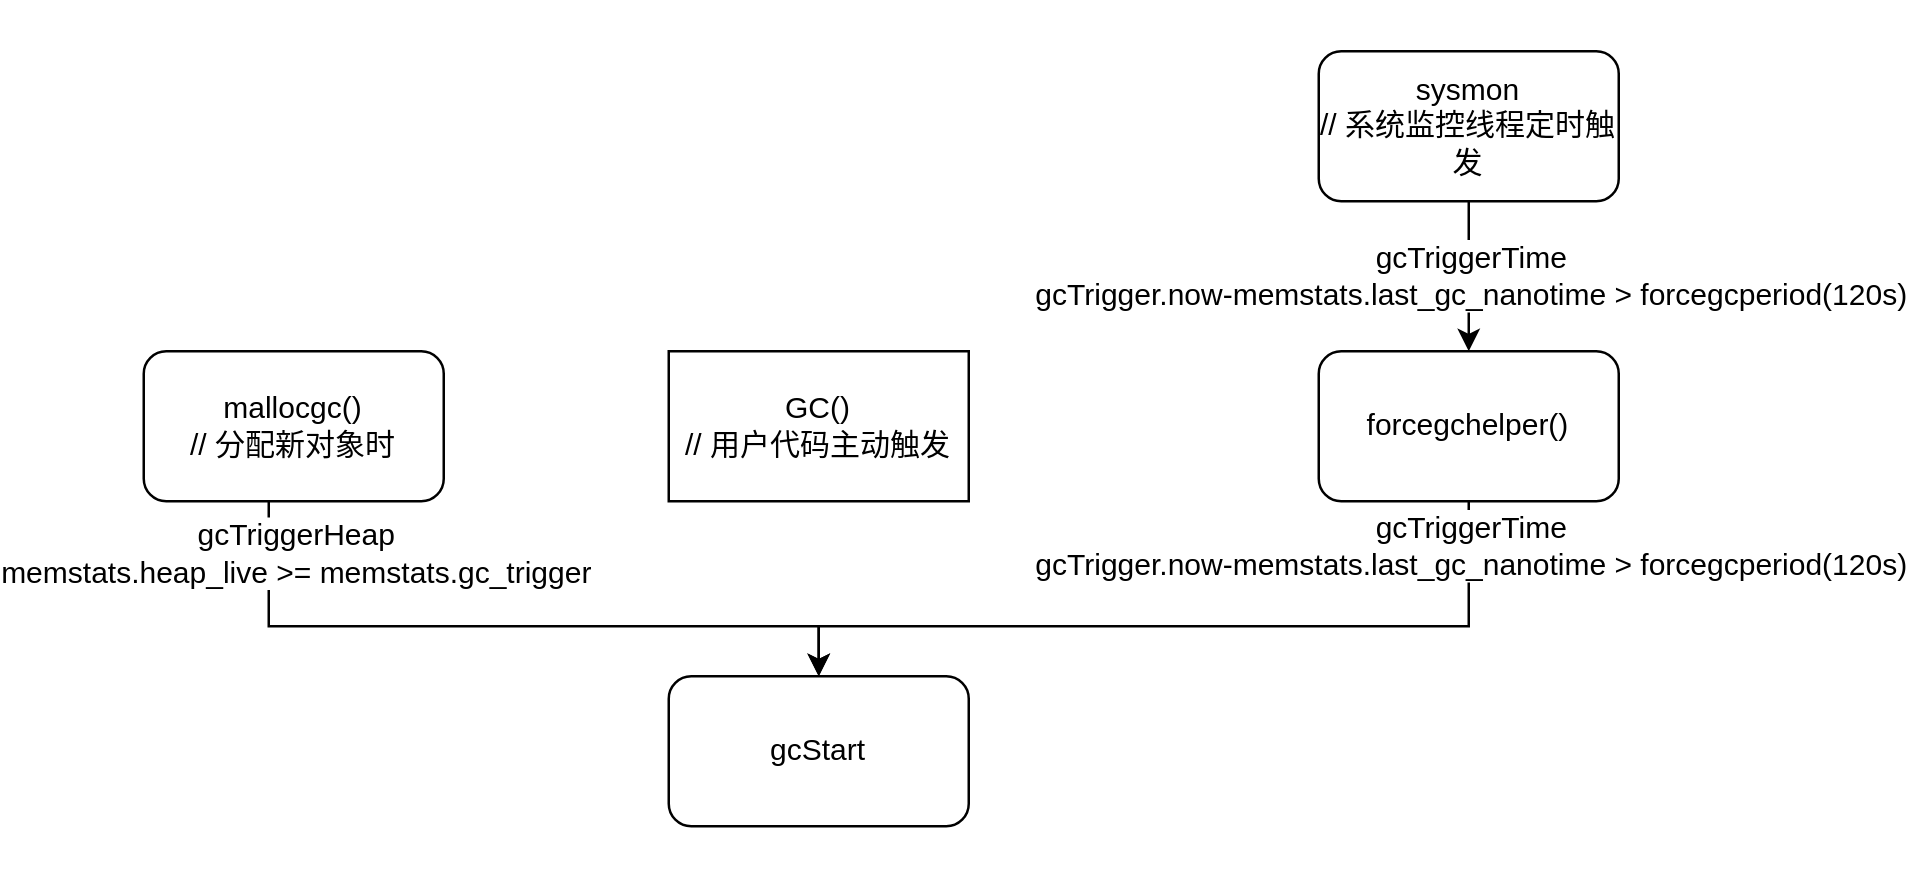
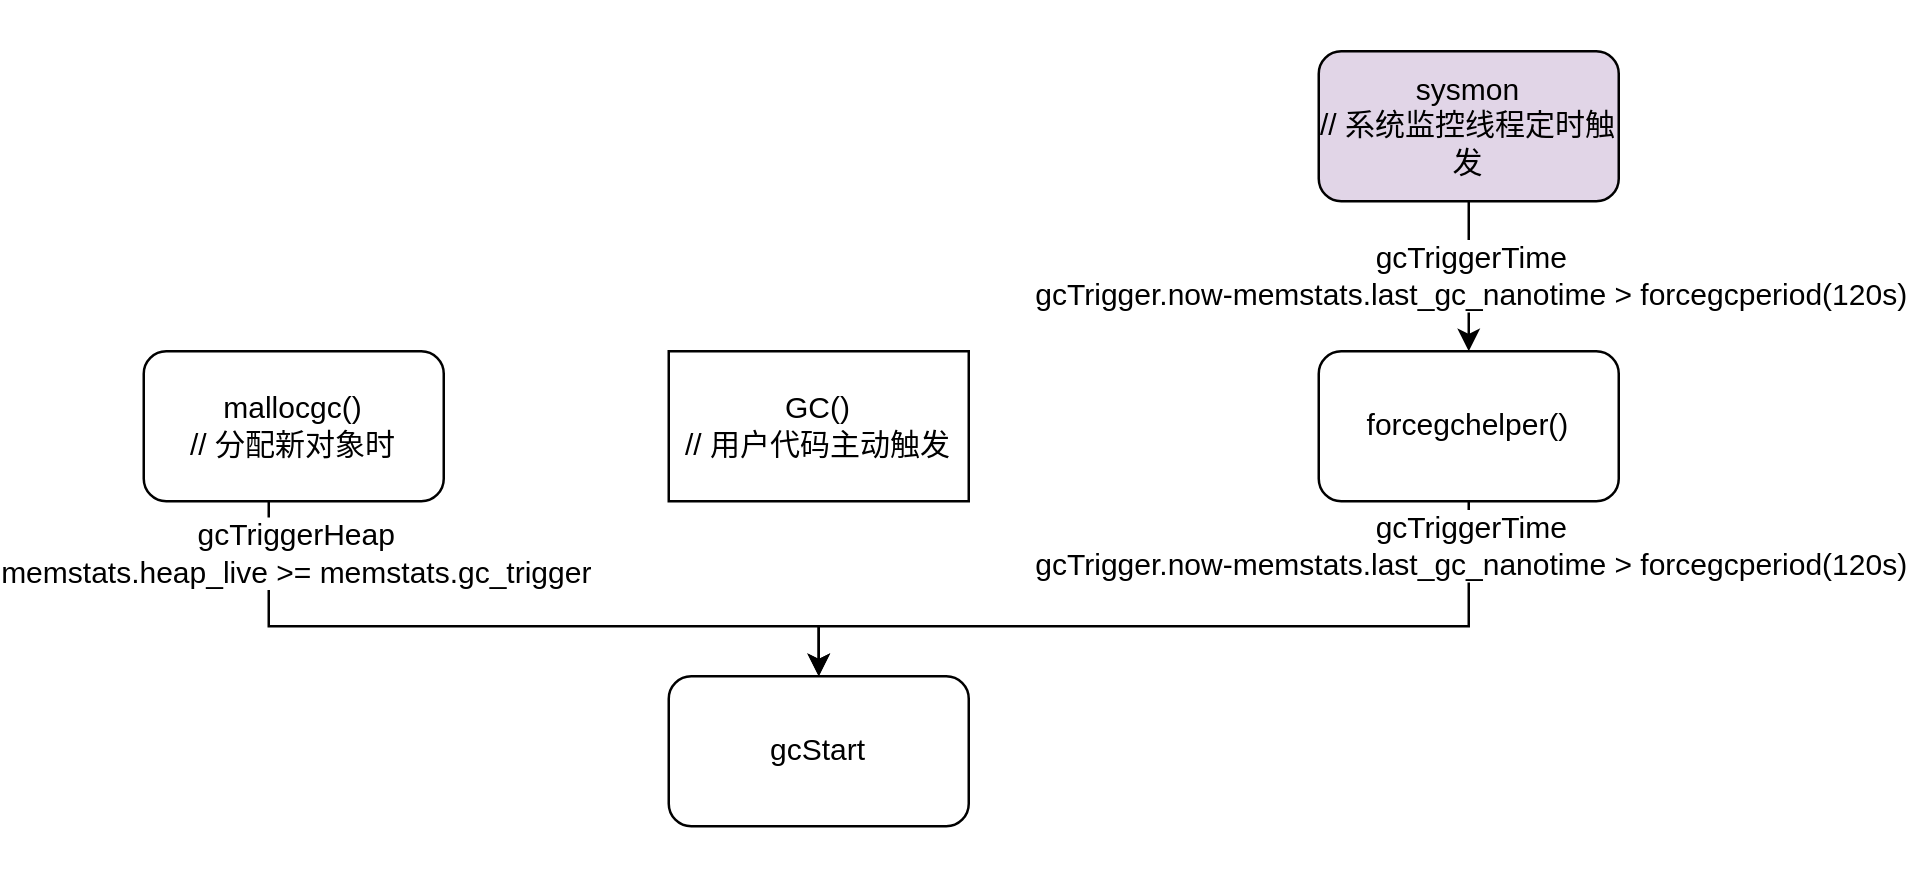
- <mxCell id="12" value="sysmon&lt;br&gt;// 系统监控线程定时触发" style="rounded=1;whiteSpace=wrap;html=1;" vertex="1" parent="1"><mxGeometry x="490" y="20" width="120" height="60" as="geometry" /></mxCell>
+ <mxCell id="12" value="sysmon&lt;br&gt;// 系统监控线程定时触发" style="rounded=1;whiteSpace=wrap;html=1;fillColor=#e1d5e7;" vertex="1" parent="1"><mxGeometry x="490" y="20" width="120" height="60" as="geometry" /></mxCell>
